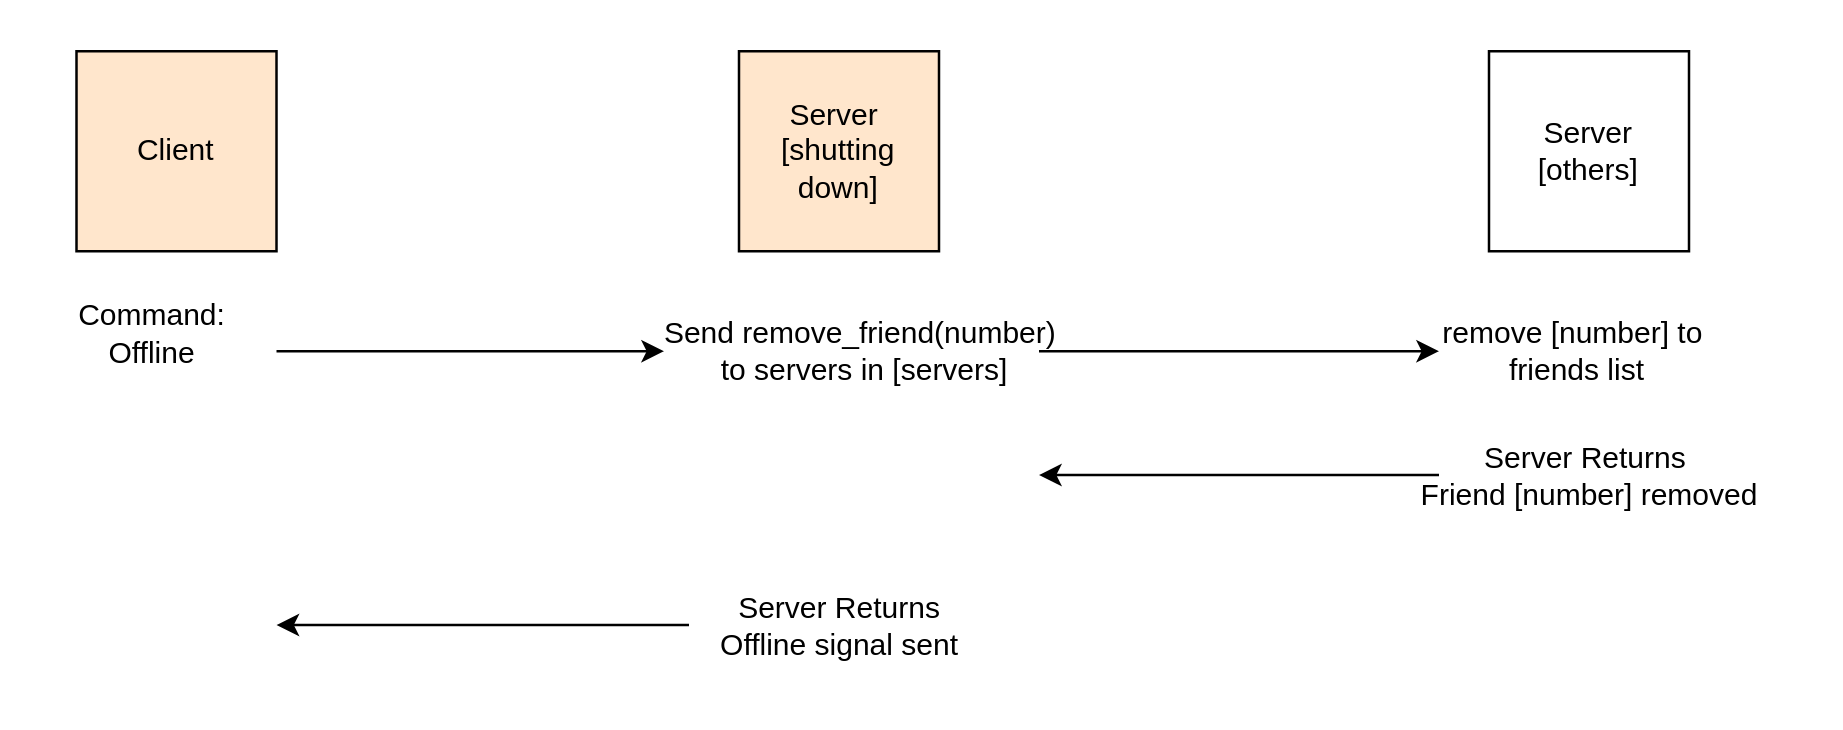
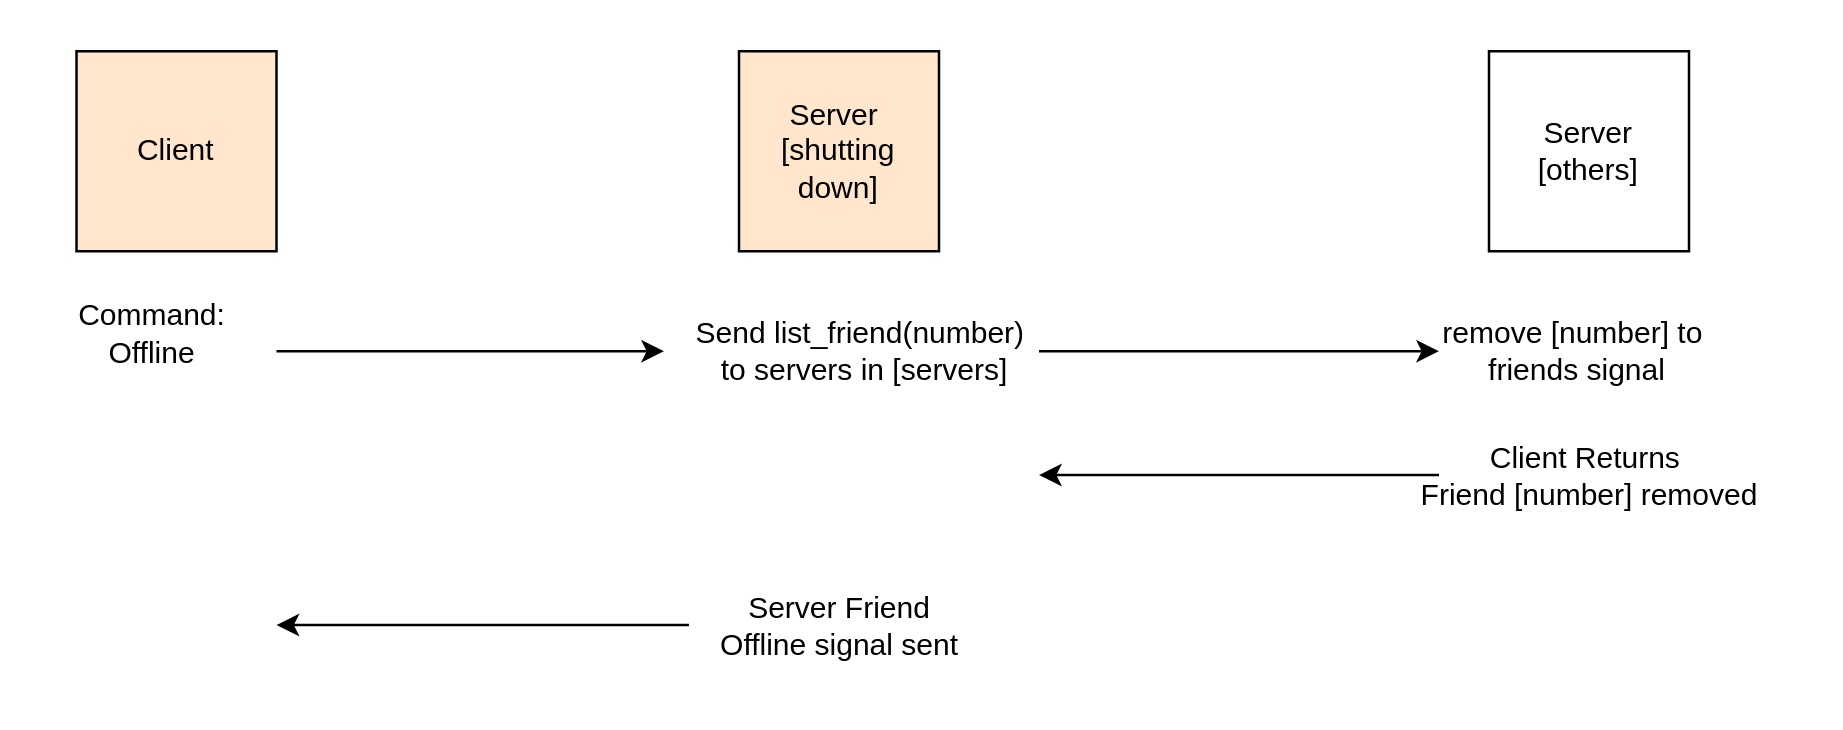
- <mxCell id="10" value="Send remove_friend(number)&amp;nbsp;&lt;div&gt;to servers in [servers]&lt;/div&gt;" style="text;html=1;align=center;verticalAlign=middle;resizable=0;points=[];autosize=1;strokeColor=none;fillColor=none;" parent="1" vertex="1"><mxGeometry x="255" y="120" width="180" height="40" as="geometry" /></mxCell>
+ <mxCell id="10" value="Send list_friend(number)&amp;nbsp;&lt;div&gt;to servers in [servers]&lt;/div&gt;" style="text;html=1;align=center;verticalAlign=middle;resizable=0;points=[];autosize=1;strokeColor=none;fillColor=none;" parent="1" vertex="1"><mxGeometry x="255" y="120" width="180" height="40" as="geometry" /></mxCell>
- <mxCell id="11" value="remove [number] to&amp;nbsp;&lt;div&gt;friends list&lt;/div&gt;" style="text;html=1;align=center;verticalAlign=middle;resizable=0;points=[];autosize=1;strokeColor=none;fillColor=none;" parent="1" vertex="1"><mxGeometry x="565" y="120" width="130" height="40" as="geometry" /></mxCell>
+ <mxCell id="11" value="remove [number] to&amp;nbsp;&lt;div&gt;friends signal&lt;/div&gt;" style="text;html=1;align=center;verticalAlign=middle;resizable=0;points=[];autosize=1;strokeColor=none;fillColor=none;" parent="1" vertex="1"><mxGeometry x="565" y="120" width="130" height="40" as="geometry" /></mxCell>
- <mxCell id="6" value="Server Returns&amp;nbsp;&lt;div&gt;Friend [number] removed&lt;/div&gt;" style="text;html=1;align=center;verticalAlign=middle;resizable=0;points=[];autosize=1;strokeColor=none;fillColor=none;" parent="1" vertex="1"><mxGeometry x="555" y="170" width="160" height="40" as="geometry" /></mxCell>
+ <mxCell id="6" value="Client Returns&amp;nbsp;&lt;div&gt;Friend [number] removed&lt;/div&gt;" style="text;html=1;align=center;verticalAlign=middle;resizable=0;points=[];autosize=1;strokeColor=none;fillColor=none;" parent="1" vertex="1"><mxGeometry x="555" y="170" width="160" height="40" as="geometry" /></mxCell>
- <mxCell id="12" value="Server Returns&lt;div&gt;Offline signal sent&lt;/div&gt;" style="text;html=1;align=center;verticalAlign=middle;resizable=0;points=[];autosize=1;strokeColor=none;fillColor=none;" parent="1" vertex="1"><mxGeometry x="275" y="230" width="120" height="40" as="geometry" /></mxCell>
+ <mxCell id="12" value="Server Friend&lt;div&gt;Offline signal sent&lt;/div&gt;" style="text;html=1;align=center;verticalAlign=middle;resizable=0;points=[];autosize=1;strokeColor=none;fillColor=none;" parent="1" vertex="1"><mxGeometry x="275" y="230" width="120" height="40" as="geometry" /></mxCell>
